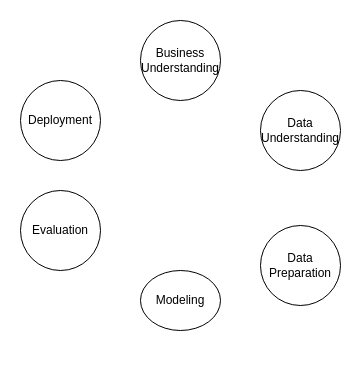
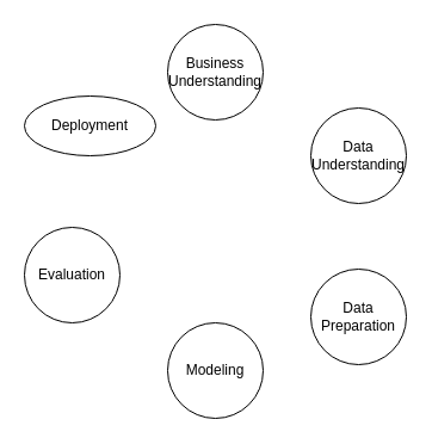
- <mxCell id="4" value="Deployment" style="ellipse;whiteSpace=wrap;html=1;aspect=fixed;" vertex="1" parent="1"><mxGeometry x="20" y="80" width="80" height="80" as="geometry" /></mxCell>
+ <mxCell id="4" value="Deployment" style="ellipse;whiteSpace=wrap;html=1;aspect=fixed;" vertex="1" parent="1"><mxGeometry x="20" y="80" width="110" height="50" as="geometry" /></mxCell>
- <mxCell id="6" value="Modeling" style="ellipse;whiteSpace=wrap;html=1;aspect=fixed;" vertex="1" parent="1"><mxGeometry x="140" y="270" width="80" height="60" as="geometry" /></mxCell>
+ <mxCell id="6" value="Modeling" style="ellipse;whiteSpace=wrap;html=1;aspect=fixed;" vertex="1" parent="1"><mxGeometry x="140" y="270" width="80" height="80" as="geometry" /></mxCell>
